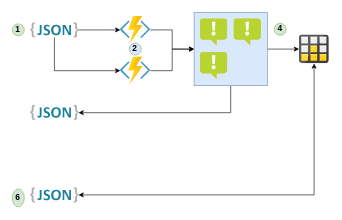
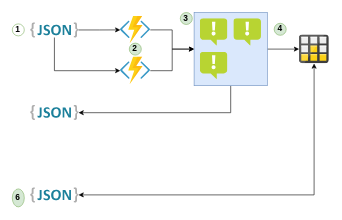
+ <mxCell id="21" value="&lt;span style=&quot;line-height: 100% ; font-size: 14px&quot;&gt;3&lt;/span&gt;" style="ellipse;whiteSpace=wrap;html=1;aspect=fixed;labelBackgroundColor=none;align=center;spacing=0;spacingRight=1;fontStyle=1;fillColor=#d5e8d4;strokeColor=#82b366;fontSize=14;spacingBottom=2;" vertex="1" parent="1"><mxGeometry x="300" y="20" width="20" height="20" as="geometry" /></mxCell>
- <mxCell id="23" value="&lt;span style=&quot;line-height: 100%; font-size: 14px;&quot;&gt;1&lt;/span&gt;" style="ellipse;whiteSpace=wrap;html=1;aspect=fixed;labelBackgroundColor=none;align=center;spacing=0;spacingRight=1;fontStyle=1;fillColor=#d5e8d4;strokeColor=#82b366;fontSize=14;spacingBottom=2;" vertex="1" parent="1"><mxGeometry x="20" y="39" width="20" height="20" as="geometry" /></mxCell>
+ <mxCell id="23" value="&lt;span style=&quot;line-height: 100%; font-size: 14px;&quot;&gt;1&lt;/span&gt;" style="ellipse;whiteSpace=wrap;html=1;aspect=fixed;labelBackgroundColor=none;align=center;spacing=0;spacingRight=1;fontStyle=1;fillColor=#ffffff;strokeColor=#82b366;fontSize=14;spacingBottom=2;" vertex="1" parent="1"><mxGeometry x="20" y="39" width="20" height="20" as="geometry" /></mxCell>
- <mxCell id="22" value="&lt;span style=&quot;line-height: 100% ; font-size: 14px&quot;&gt;2&lt;/span&gt;" style="ellipse;whiteSpace=wrap;html=1;aspect=fixed;labelBackgroundColor=none;align=center;spacing=0;spacingRight=1;fontStyle=1;fillColor=#dae8fc;strokeColor=#82b366;fontSize=14;spacingBottom=2;" vertex="1" parent="1"><mxGeometry x="215" y="71" width="20" height="20" as="geometry" /></mxCell>
+ <mxCell id="22" value="&lt;span style=&quot;line-height: 100% ; font-size: 14px&quot;&gt;2&lt;/span&gt;" style="ellipse;whiteSpace=wrap;html=1;aspect=fixed;labelBackgroundColor=none;align=center;spacing=0;spacingRight=1;fontStyle=1;fillColor=#d5e8d4;strokeColor=#82b366;fontSize=14;spacingBottom=2;" vertex="1" parent="1"><mxGeometry x="215" y="71" width="20" height="20" as="geometry" /></mxCell>
